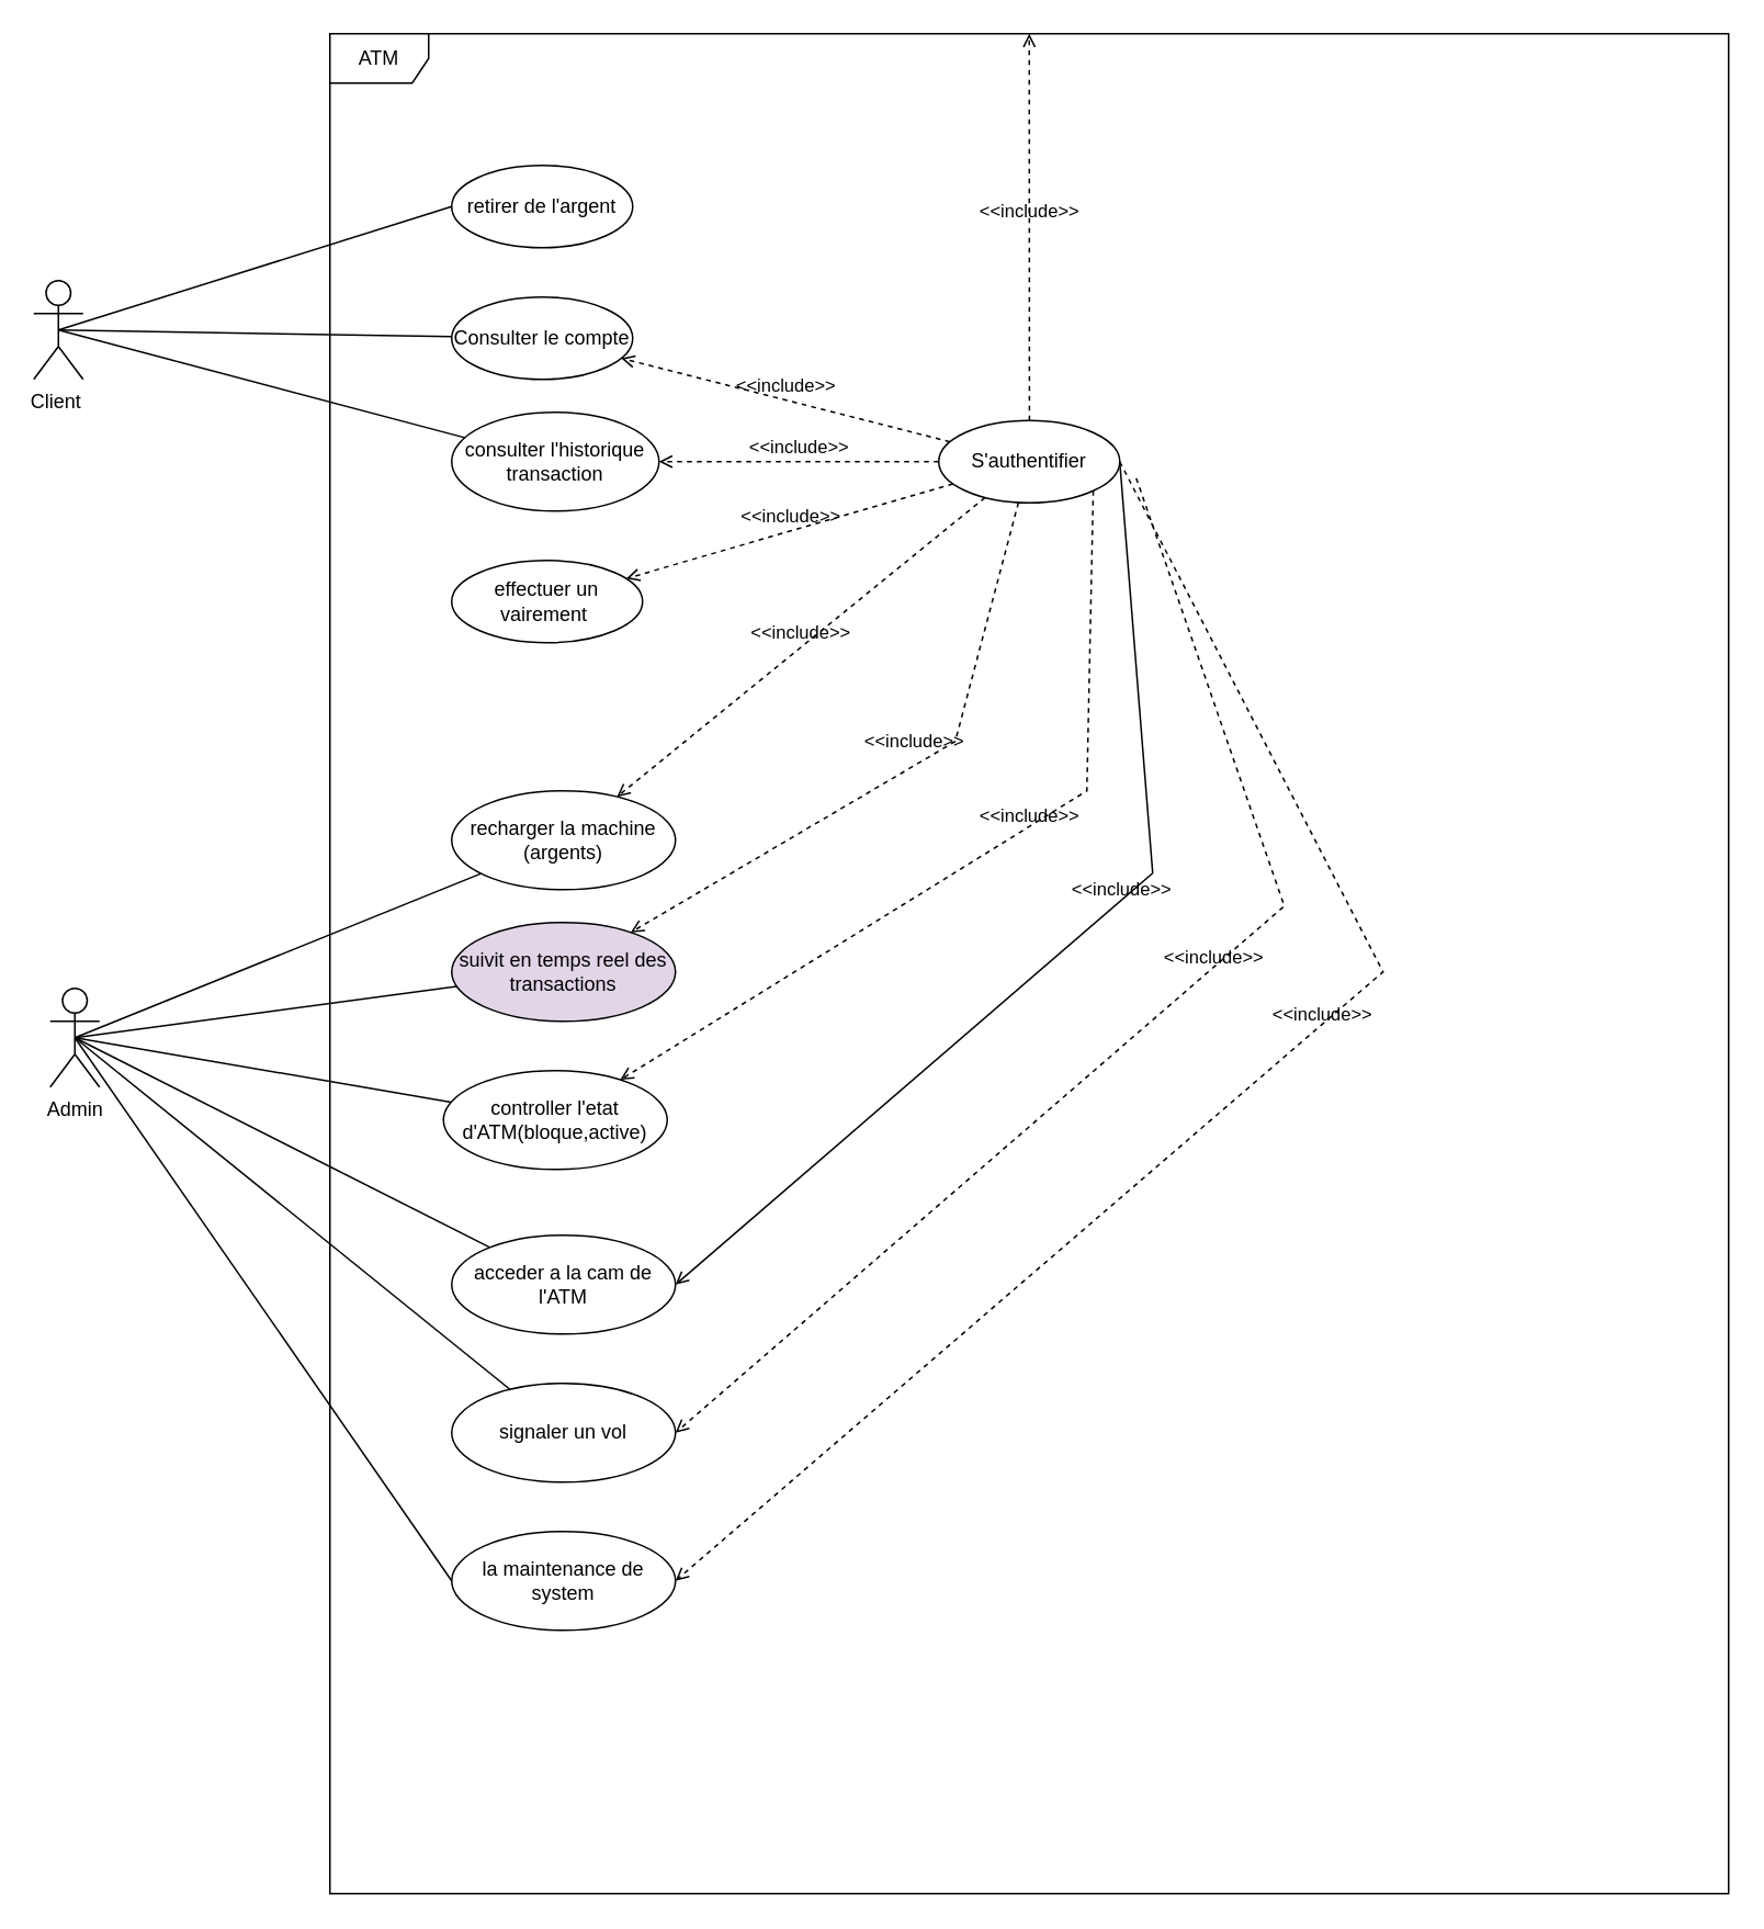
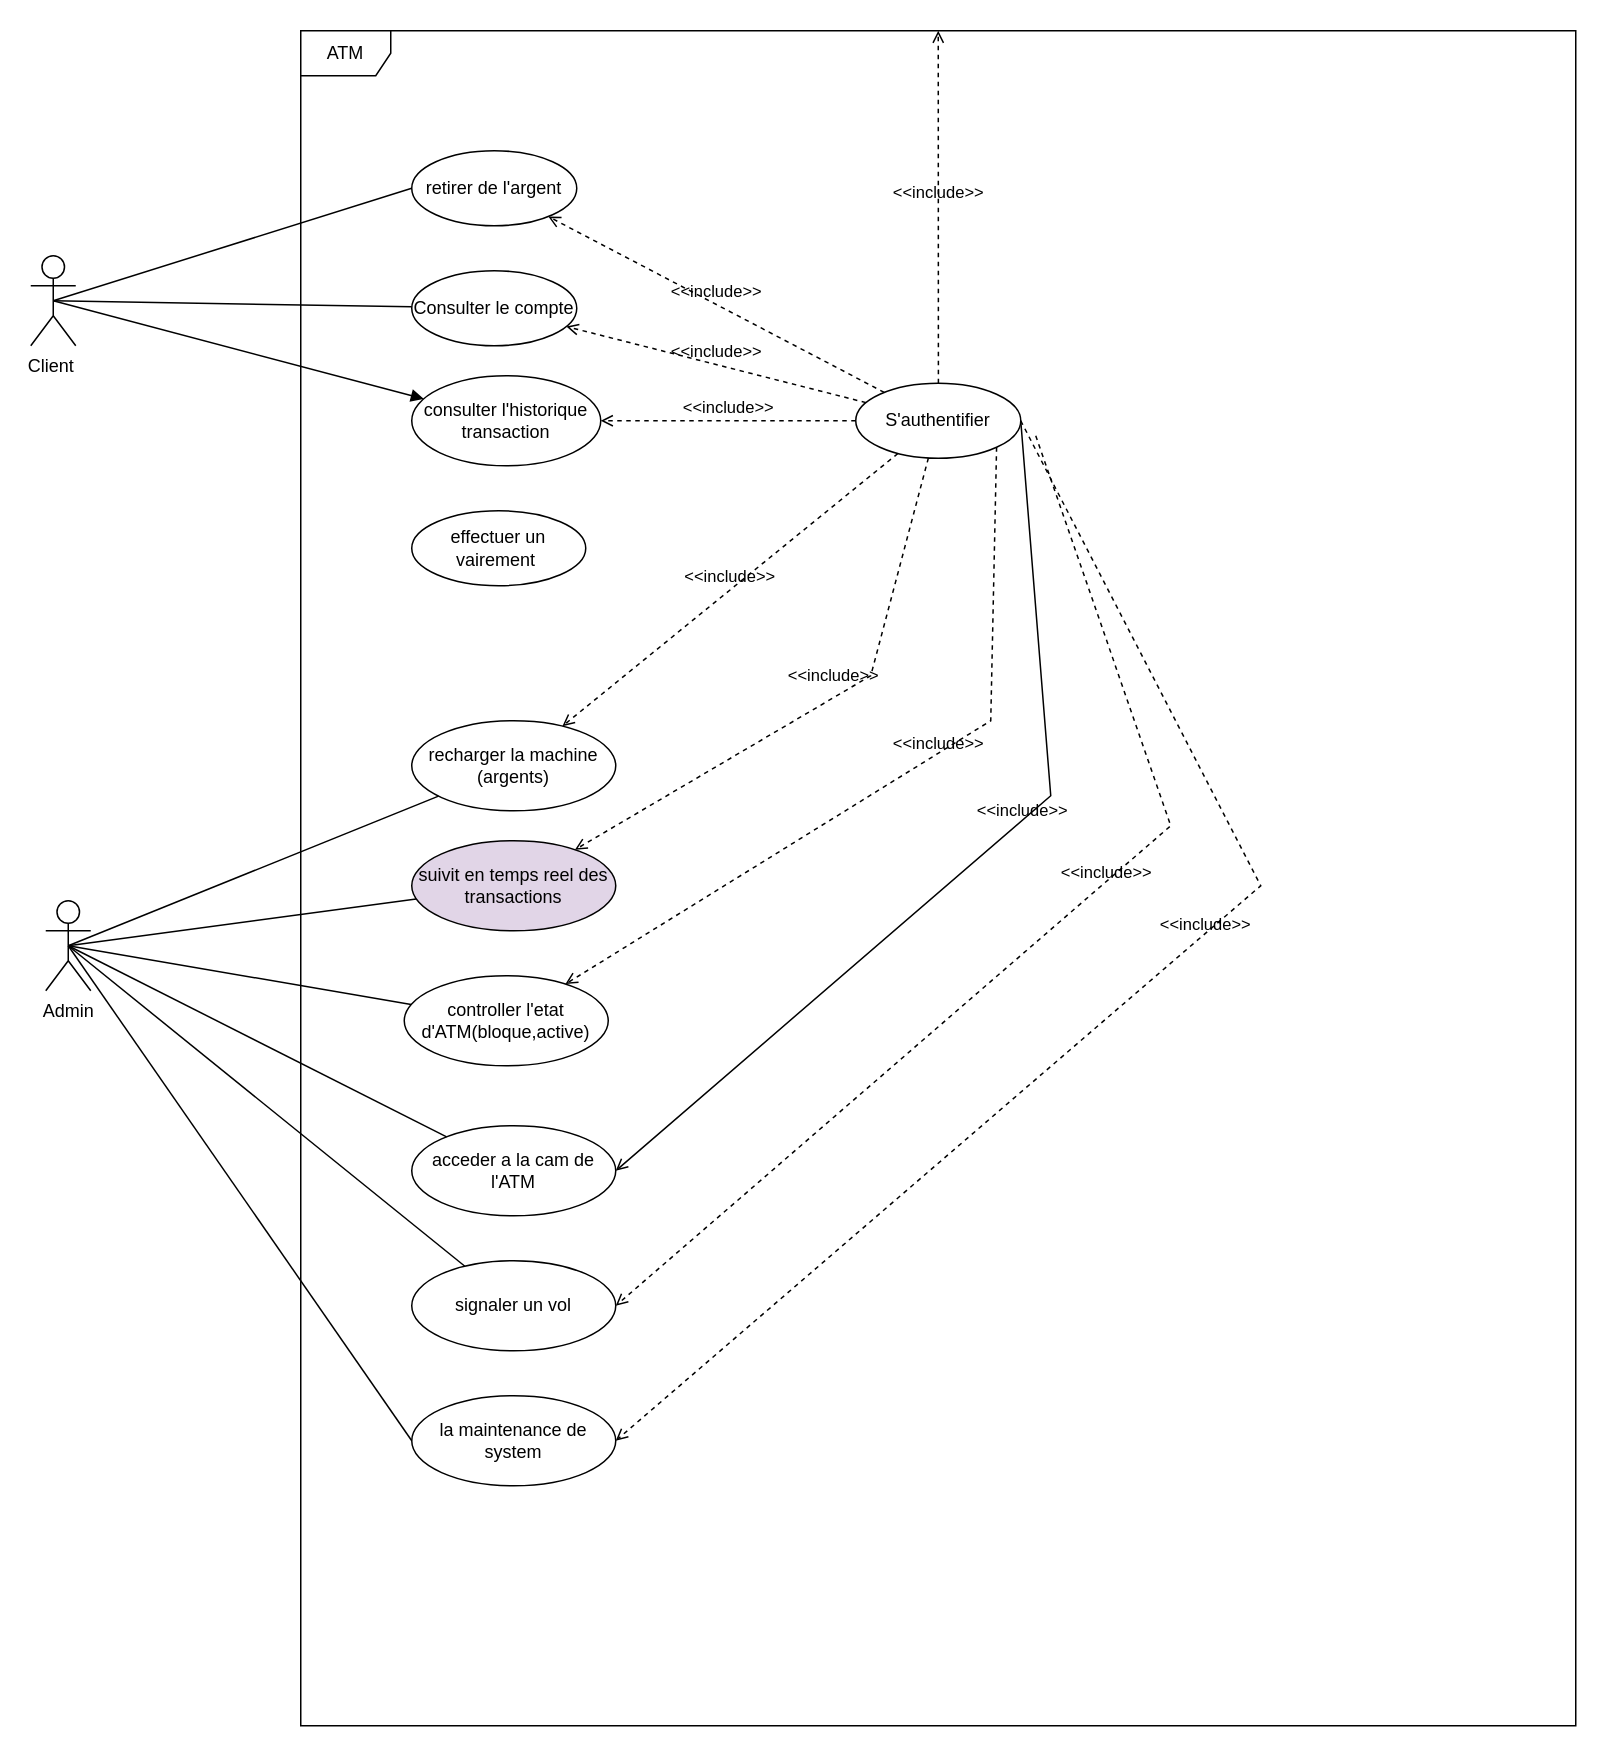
- <mxCell id="15" value="" style="endArrow=none;html=1;rounded=0;exitX=0.5;exitY=0.5;exitDx=0;exitDy=0;exitPerimeter=0;" edge="1" parent="1" source="3" target="6"><mxGeometry width="50" height="50" relative="1" as="geometry"><mxPoint x="45" y="110" as="sourcePoint" /><mxPoint x="295.752" y="199.554" as="targetPoint" /></mxGeometry></mxCell>
+ <mxCell id="15" value="" style="endArrow=block;html=1;rounded=0;exitX=0.5;exitY=0.5;exitDx=0;exitDy=0;exitPerimeter=0;" edge="1" parent="1" source="3" target="6"><mxGeometry width="50" height="50" relative="1" as="geometry"><mxPoint x="45" y="110" as="sourcePoint" /><mxPoint x="295.752" y="199.554" as="targetPoint" /></mxGeometry></mxCell>
- <mxCell id="9" value="&amp;lt;&amp;lt;include&amp;gt;&amp;gt;" style="html=1;verticalAlign=bottom;labelBackgroundColor=none;endArrow=open;endFill=0;dashed=1;rounded=0;" edge="1" parent="1" source="8" target="7"><mxGeometry width="160" relative="1" as="geometry"><mxPoint x="560" y="120" as="sourcePoint" /><mxPoint x="720" y="120" as="targetPoint" /></mxGeometry></mxCell>
+ <mxCell id="9" value="&amp;lt;&amp;lt;include&amp;gt;&amp;gt;" style="html=1;verticalAlign=bottom;labelBackgroundColor=none;endArrow=open;endFill=0;dashed=1;rounded=0;" edge="1" parent="1" source="8" target="5"><mxGeometry width="160" relative="1" as="geometry"><mxPoint x="560" y="120" as="sourcePoint" /><mxPoint x="720" y="120" as="targetPoint" /></mxGeometry></mxCell>
